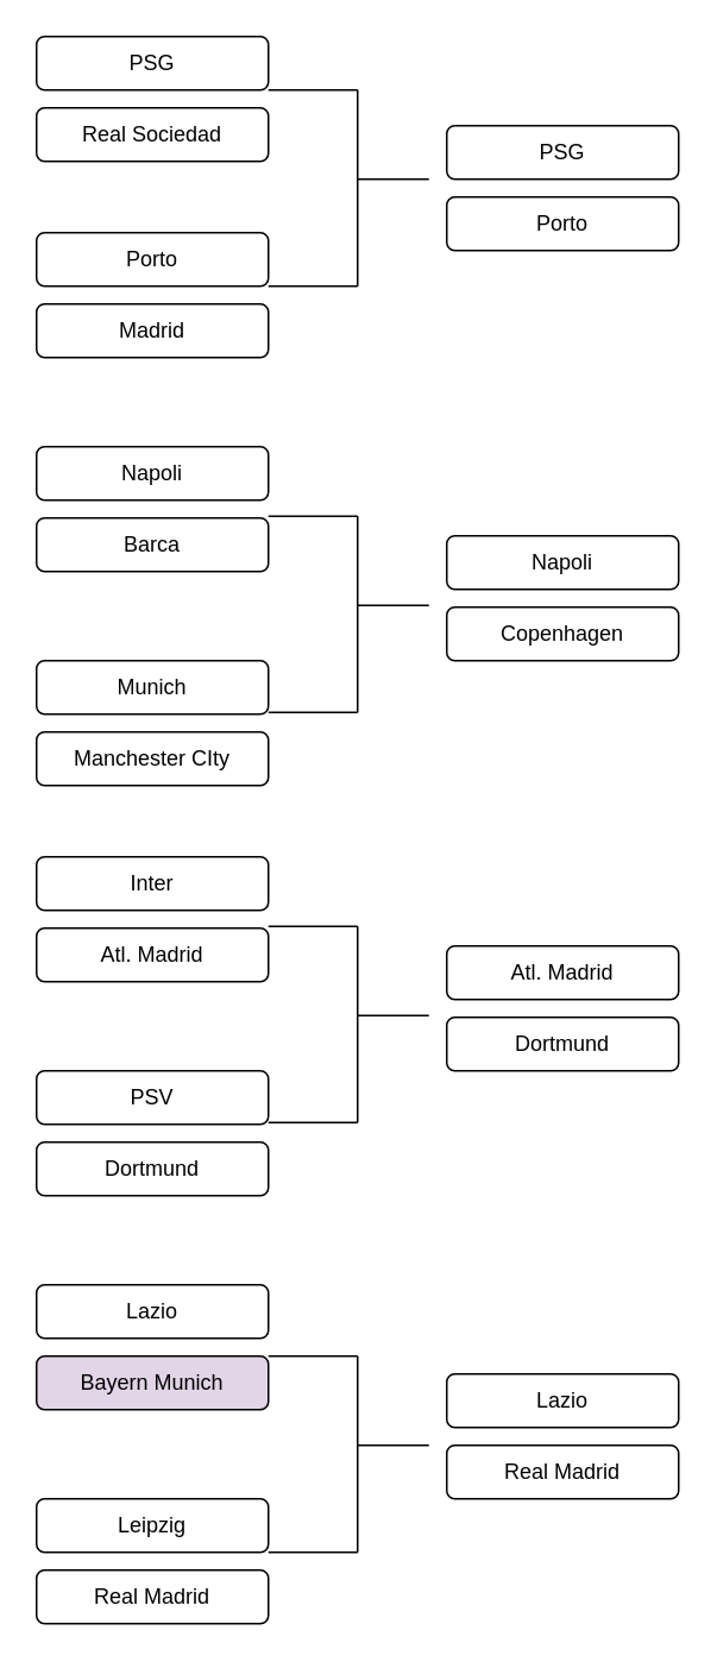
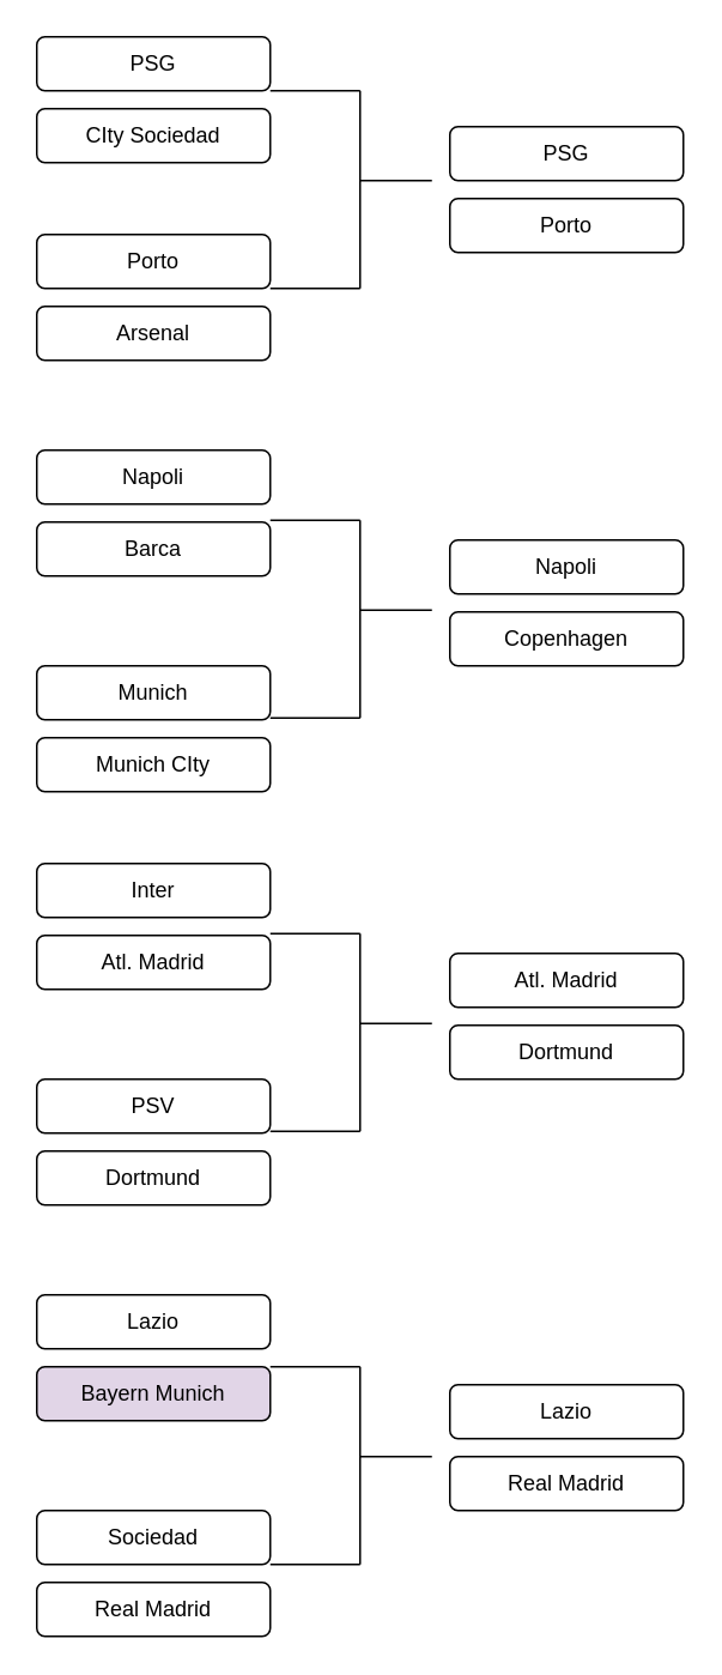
- <mxCell id="3" value="Real Sociedad" style="rounded=1;whiteSpace=wrap;html=1;" parent="1" vertex="1"><mxGeometry x="20" y="60" width="130" height="30" as="geometry" /></mxCell>
+ <mxCell id="3" value="CIty Sociedad" style="rounded=1;whiteSpace=wrap;html=1;" parent="1" vertex="1"><mxGeometry x="20" y="60" width="130" height="30" as="geometry" /></mxCell>
- <mxCell id="5" value="Madrid" style="rounded=1;whiteSpace=wrap;html=1;" parent="1" vertex="1"><mxGeometry x="20" y="170" width="130" height="30" as="geometry" /></mxCell>
+ <mxCell id="5" value="Arsenal" style="rounded=1;whiteSpace=wrap;html=1;" parent="1" vertex="1"><mxGeometry x="20" y="170" width="130" height="30" as="geometry" /></mxCell>
- <mxCell id="9" value="Manchester CIty" style="rounded=1;whiteSpace=wrap;html=1;" parent="1" vertex="1"><mxGeometry x="20" y="410" width="130" height="30" as="geometry" /></mxCell>
+ <mxCell id="9" value="Munich CIty" style="rounded=1;whiteSpace=wrap;html=1;" parent="1" vertex="1"><mxGeometry x="20" y="410" width="130" height="30" as="geometry" /></mxCell>
- <mxCell id="16" value="Leipzig" style="rounded=1;whiteSpace=wrap;html=1;" parent="1" vertex="1"><mxGeometry x="20" y="840" width="130" height="30" as="geometry" /></mxCell>
+ <mxCell id="16" value="Sociedad" style="rounded=1;whiteSpace=wrap;html=1;" parent="1" vertex="1"><mxGeometry x="20" y="840" width="130" height="30" as="geometry" /></mxCell>
